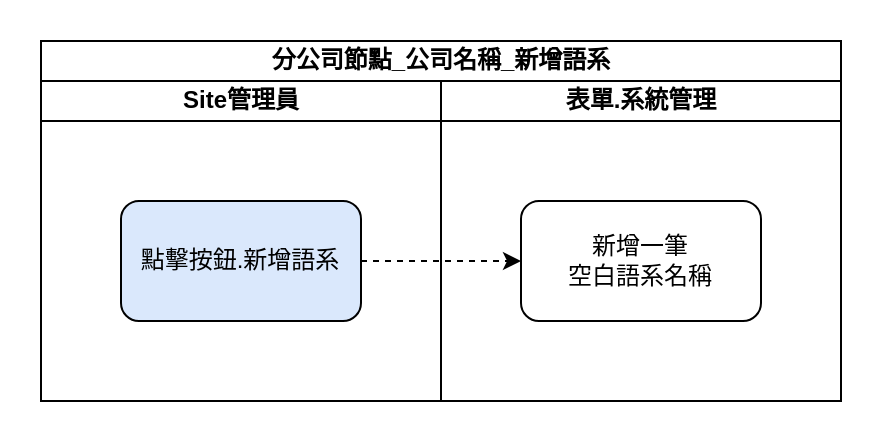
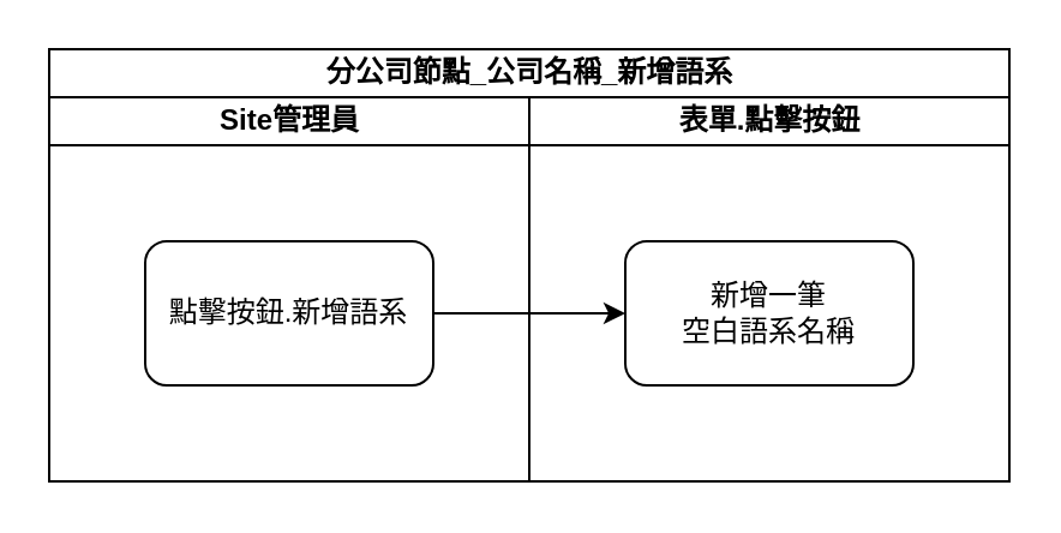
- <mxCell id="5" value="表單.系統管理" style="swimlane;html=1;startSize=20;" parent="2" vertex="1"><mxGeometry x="200" y="20" width="200" height="160" as="geometry" /></mxCell>
+ <mxCell id="5" value="表單.點擊按鈕" style="swimlane;html=1;startSize=20;" parent="2" vertex="1"><mxGeometry x="200" y="20" width="200" height="160" as="geometry" /></mxCell>
- <mxCell id="4" value="點擊按鈕.新增語系" style="rounded=1;whiteSpace=wrap;html=1;fillColor=#dae8fc;" parent="3" vertex="1"><mxGeometry x="40" y="60" width="120" height="60" as="geometry" /></mxCell>
+ <mxCell id="4" value="點擊按鈕.新增語系" style="rounded=1;whiteSpace=wrap;html=1;" parent="3" vertex="1"><mxGeometry x="40" y="60" width="120" height="60" as="geometry" /></mxCell>
- <mxCell id="7" style="edgeStyle=orthogonalEdgeStyle;rounded=0;orthogonalLoop=1;jettySize=auto;html=1;exitX=1;exitY=0.5;exitDx=0;exitDy=0;entryX=0;entryY=0.5;entryDx=0;entryDy=0;dashed=1;" parent="2" source="4" target="6" edge="1"><mxGeometry relative="1" as="geometry" /></mxCell>
+ <mxCell id="7" style="edgeStyle=orthogonalEdgeStyle;rounded=0;orthogonalLoop=1;jettySize=auto;html=1;exitX=1;exitY=0.5;exitDx=0;exitDy=0;entryX=0;entryY=0.5;entryDx=0;entryDy=0;" parent="2" source="4" target="6" edge="1"><mxGeometry relative="1" as="geometry" /></mxCell>
